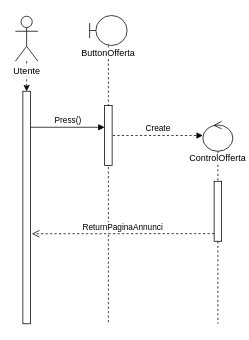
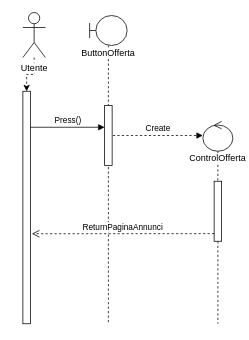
- <mxCell id="3" value="Utente" style="shape=umlActor;verticalLabelPosition=bottom;labelBackgroundColor=#ffffff;verticalAlign=top;html=1;outlineConnect=0;" parent="1" vertex="1"><mxGeometry x="20" y="21" width="30" height="60" as="geometry" /></mxCell>
+ <mxCell id="3" value="Utente" style="shape=umlActor;verticalLabelPosition=bottom;labelBackgroundColor=#ffffff;verticalAlign=top;html=1;outlineConnect=0;" parent="1" vertex="1"><mxGeometry x="30" y="16" width="30" height="60" as="geometry" /></mxCell>
